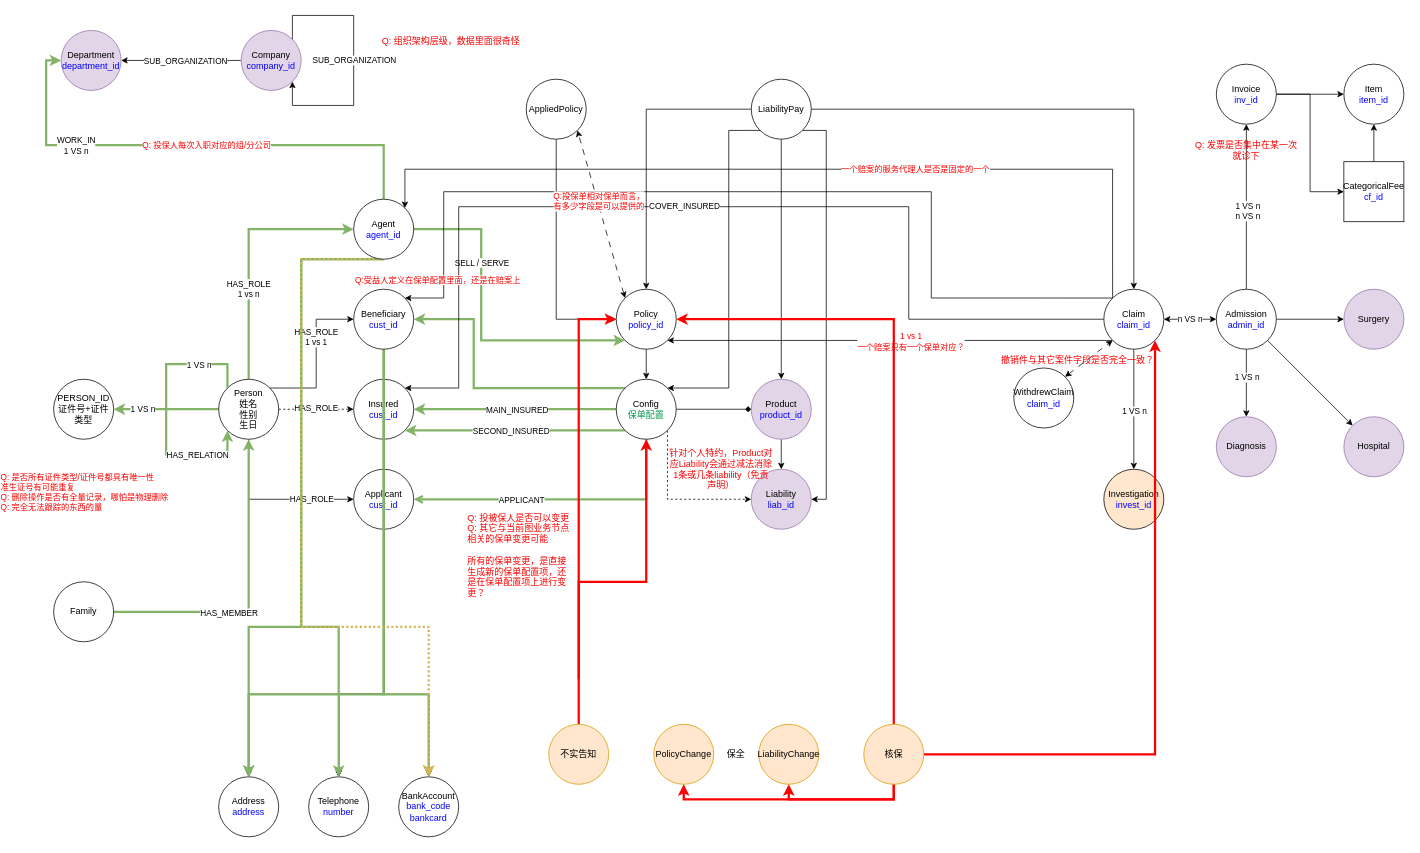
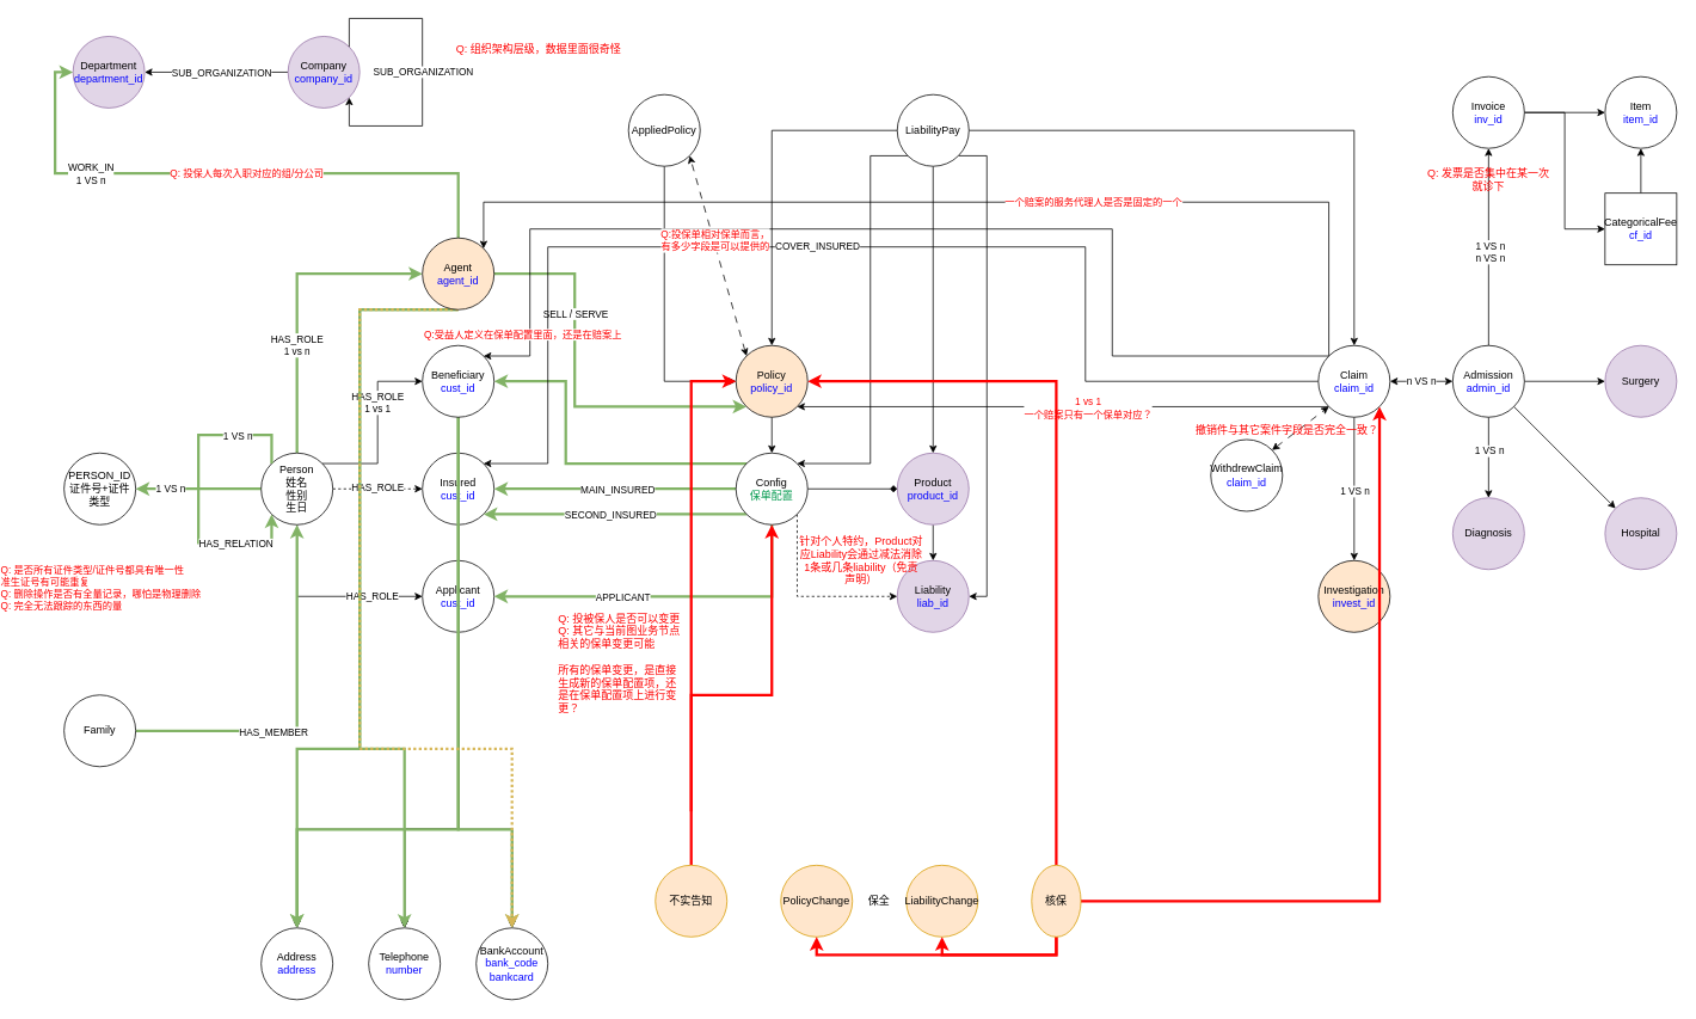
- <mxCell id="35" value="Agent&lt;br&gt;&lt;font color=&quot;#0000ff&quot;&gt;agent_id&lt;/font&gt;" style="ellipse;whiteSpace=wrap;html=1;aspect=fixed;" parent="1" vertex="1"><mxGeometry x="430" y="265" width="80" height="80" as="geometry" /></mxCell>
+ <mxCell id="35" value="Agent&lt;br&gt;&lt;font color=&quot;#0000ff&quot;&gt;agent_id&lt;/font&gt;" style="ellipse;whiteSpace=wrap;html=1;aspect=fixed;fillColor=#ffe6cc;" parent="1" vertex="1"><mxGeometry x="430" y="265" width="80" height="80" as="geometry" /></mxCell>
- <mxCell id="37" value="Policy&lt;br&gt;&lt;font color=&quot;#0000ff&quot;&gt;policy_id&lt;/font&gt;" style="ellipse;whiteSpace=wrap;html=1;aspect=fixed;" parent="1" vertex="1"><mxGeometry x="780" y="385" width="80" height="80" as="geometry" /></mxCell>
+ <mxCell id="37" value="Policy&lt;br&gt;&lt;font color=&quot;#0000ff&quot;&gt;policy_id&lt;/font&gt;" style="ellipse;whiteSpace=wrap;html=1;aspect=fixed;fillColor=#ffe6cc;" parent="1" vertex="1"><mxGeometry x="780" y="385" width="80" height="80" as="geometry" /></mxCell>
- <mxCell id="46" style="edgeStyle=orthogonalEdgeStyle;rounded=0;orthogonalLoop=1;jettySize=auto;html=1;exitX=0.5;exitY=1;exitDx=0;exitDy=0;entryX=1;entryY=0.5;entryDx=0;entryDy=0;fillColor=#d5e8d4;strokeColor=#82b366;strokeWidth=3;endArrow=open;" parent="1" source="49" target="21" edge="1"><mxGeometry relative="1" as="geometry" /></mxCell>
+ <mxCell id="46" style="edgeStyle=orthogonalEdgeStyle;rounded=0;orthogonalLoop=1;jettySize=auto;html=1;exitX=0.5;exitY=1;exitDx=0;exitDy=0;entryX=1;entryY=0.5;entryDx=0;entryDy=0;fillColor=#d5e8d4;strokeColor=#82b366;strokeWidth=3;" parent="1" source="49" target="21" edge="1"><mxGeometry relative="1" as="geometry" /></mxCell>
- <mxCell id="111" value="核保" style="ellipse;whiteSpace=wrap;html=1;aspect=fixed;fillColor=#ffe6cc;strokeColor=#d79b00;" parent="1" vertex="1"><mxGeometry x="1110" y="965" width="80" height="80" as="geometry" /></mxCell>
+ <mxCell id="111" value="核保" style="ellipse;whiteSpace=wrap;html=1;aspect=fixed;fillColor=#ffe6cc;strokeColor=#d79b00;" parent="1" vertex="1"><mxGeometry x="1110" y="965" width="55" height="80" as="geometry" /></mxCell>
